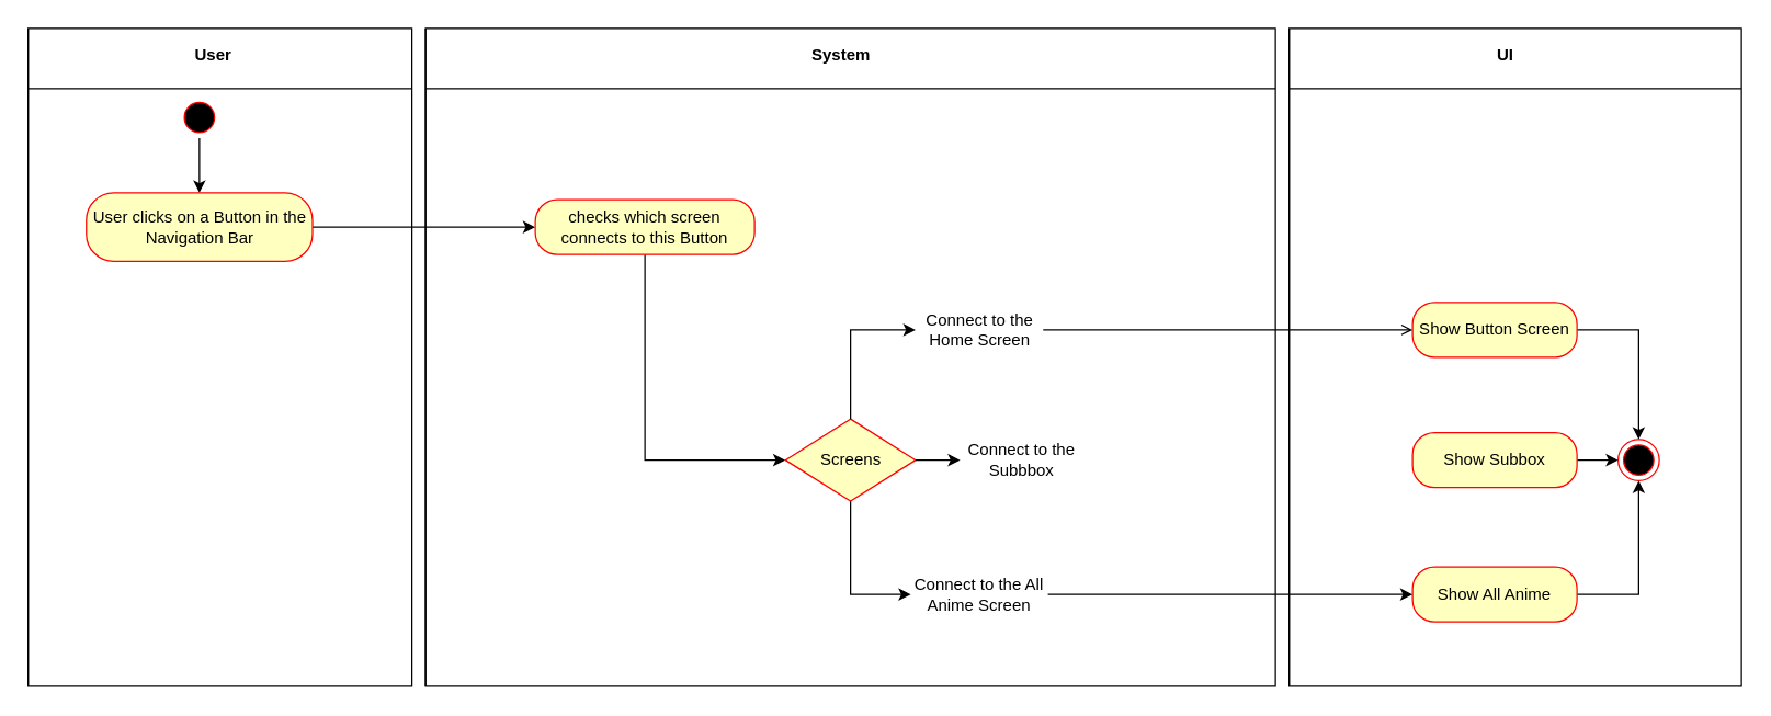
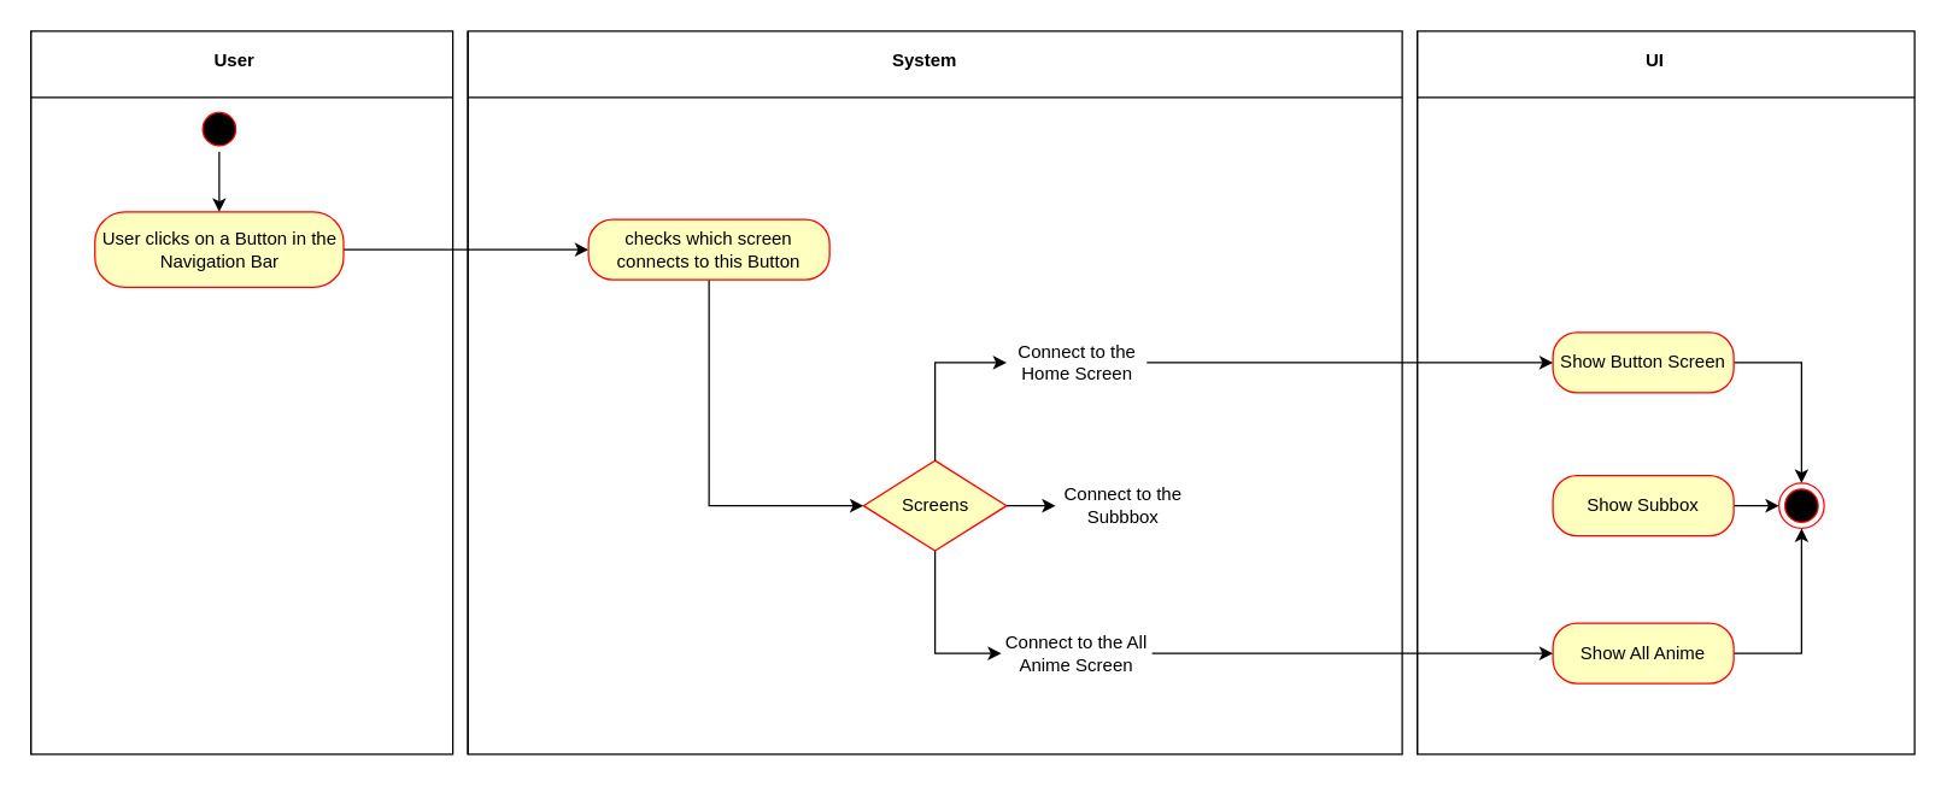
- <mxCell id="31" style="edgeStyle=orthogonalEdgeStyle;rounded=0;orthogonalLoop=1;jettySize=auto;html=1;exitX=1;exitY=0.5;exitDx=0;exitDy=0;entryX=0;entryY=0.5;entryDx=0;entryDy=0;endArrow=open;" edge="1" parent="1" source="32" target="30"><mxGeometry relative="1" as="geometry" /></mxCell>
+ <mxCell id="31" style="edgeStyle=orthogonalEdgeStyle;rounded=0;orthogonalLoop=1;jettySize=auto;html=1;exitX=1;exitY=0.5;exitDx=0;exitDy=0;entryX=0;entryY=0.5;entryDx=0;entryDy=0;" edge="1" parent="1" source="32" target="30"><mxGeometry relative="1" as="geometry" /></mxCell>
